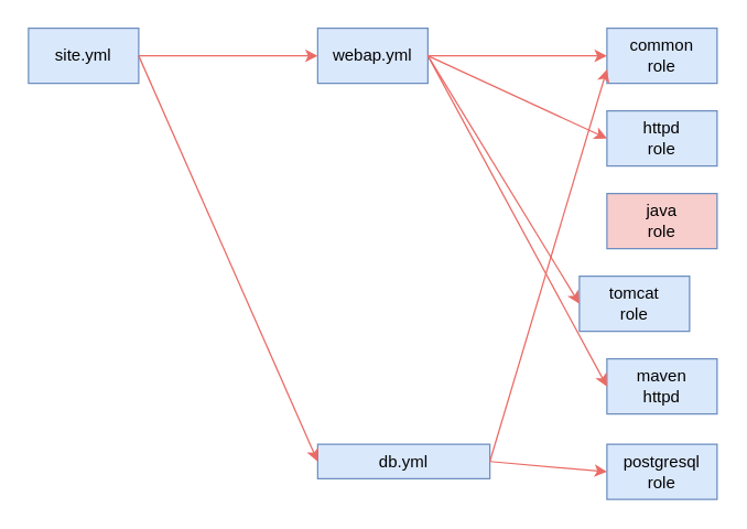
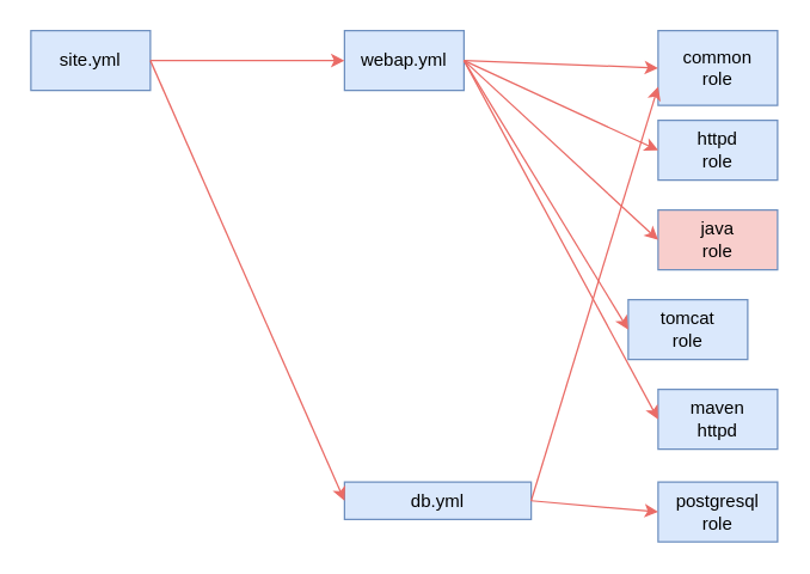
- <mxCell id="5" value="&lt;div&gt;common&lt;/div&gt;&lt;div&gt;role&lt;br&gt;&lt;/div&gt;" style="rounded=0;whiteSpace=wrap;html=1;strokeColor=#6c8ebf;fillColor=#dae8fc;" parent="1" vertex="1"><mxGeometry x="440" y="20" width="80" height="40" as="geometry" /></mxCell>
+ <mxCell id="5" value="&lt;div&gt;common&lt;/div&gt;&lt;div&gt;role&lt;br&gt;&lt;/div&gt;" style="rounded=0;whiteSpace=wrap;html=1;strokeColor=#6c8ebf;fillColor=#dae8fc;" parent="1" vertex="1"><mxGeometry x="440" y="20" width="80" height="50" as="geometry" /></mxCell>
+ <mxCell id="15" value="" style="endArrow=classic;html=1;strokeColor=#EA6B66;fontColor=#EA6B66;exitX=1;exitY=0.5;exitDx=0;exitDy=0;entryX=0;entryY=0.5;entryDx=0;entryDy=0;" parent="1" source="3" target="7" edge="1"><mxGeometry width="50" height="50" relative="1" as="geometry"><mxPoint x="340" y="35" as="sourcePoint" /><mxPoint x="380" y="150" as="targetPoint" /></mxGeometry></mxCell>
